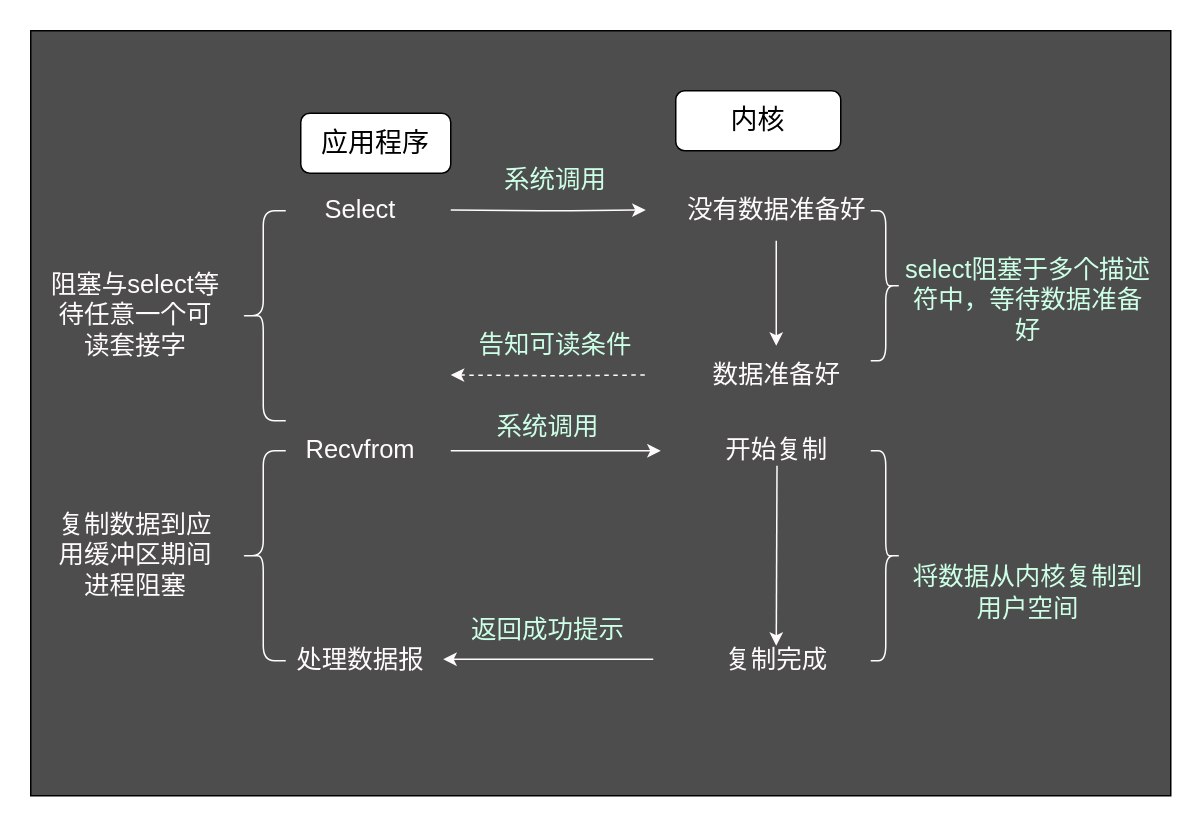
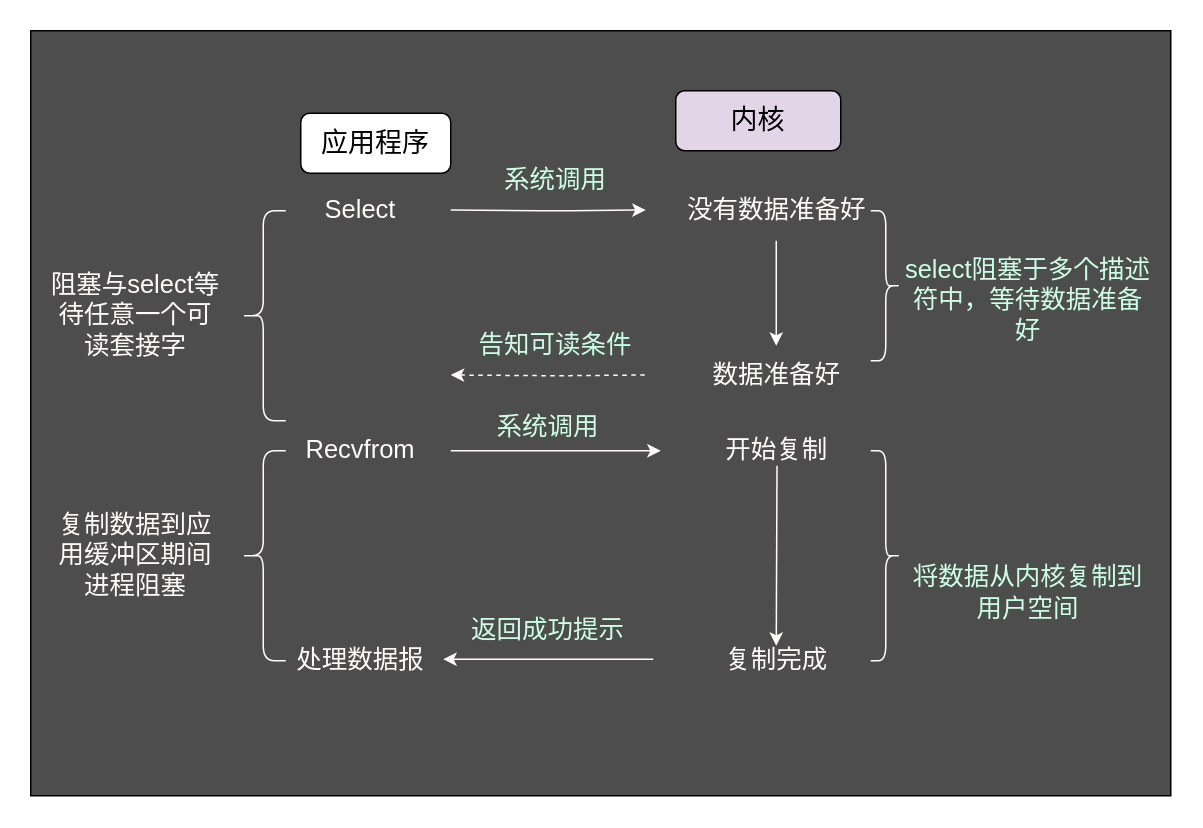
- <mxCell id="4" value="&lt;font style=&quot;font-size: 18px&quot;&gt;内核&lt;/font&gt;" style="rounded=1;whiteSpace=wrap;html=1;" vertex="1" parent="1"><mxGeometry x="450" y="60" width="110" height="40" as="geometry" /></mxCell>
+ <mxCell id="4" value="&lt;font style=&quot;font-size: 18px&quot;&gt;内核&lt;/font&gt;" style="rounded=1;whiteSpace=wrap;html=1;fillColor=#e1d5e7;" vertex="1" parent="1"><mxGeometry x="450" y="60" width="110" height="40" as="geometry" /></mxCell>
